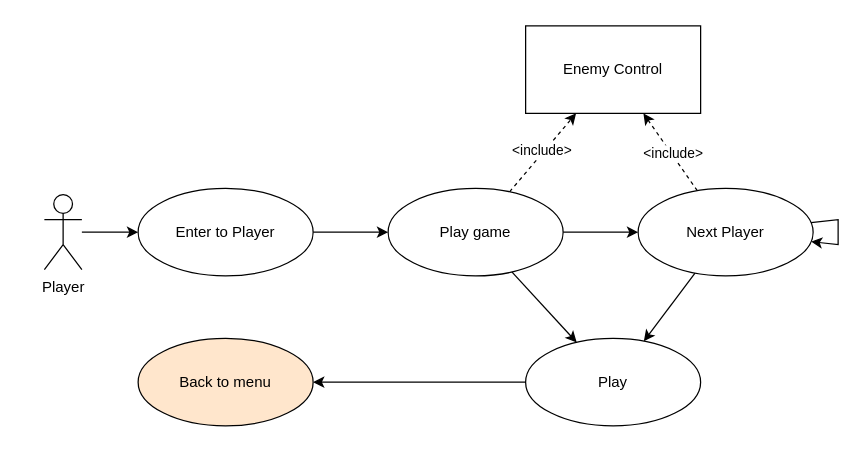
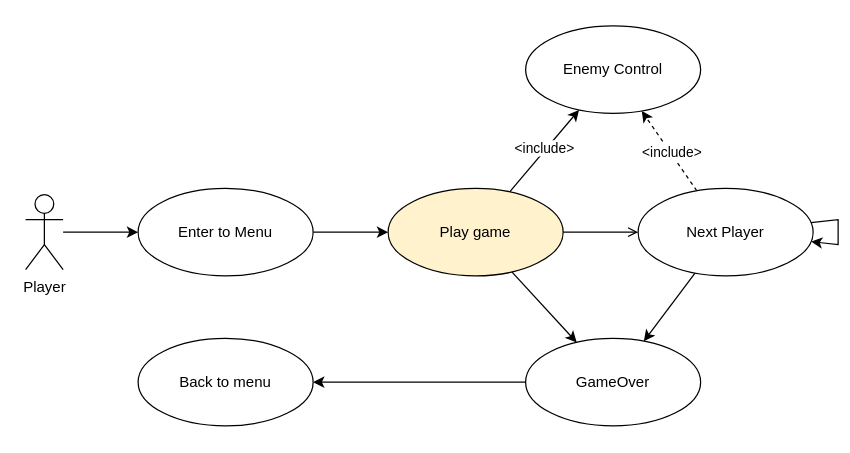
- <mxCell id="18" value="Enemy Control" style="whiteSpace=wrap;html=1;rounded=0;" parent="1" vertex="1"><mxGeometry x="420" y="20" width="140" height="70" as="geometry" /></mxCell>
+ <mxCell id="18" value="Enemy Control" style="ellipse;whiteSpace=wrap;html=1;" parent="1" vertex="1"><mxGeometry x="420" y="20" width="140" height="70" as="geometry" /></mxCell>
- <mxCell id="5" style="rounded=0;orthogonalLoop=1;jettySize=auto;html=1;dashed=1;" parent="1" source="8" target="18" edge="1"><mxGeometry relative="1" as="geometry" /></mxCell>
+ <mxCell id="5" style="rounded=0;orthogonalLoop=1;jettySize=auto;html=1;dashed=0;" parent="1" source="8" target="18" edge="1"><mxGeometry relative="1" as="geometry" /></mxCell>
- <mxCell id="3" value="Player" style="shape=umlActor;verticalLabelPosition=bottom;verticalAlign=top;html=1;" parent="1" vertex="1"><mxGeometry x="35" y="155" width="30" height="60" as="geometry" /></mxCell>
+ <mxCell id="3" value="Player" style="shape=umlActor;verticalLabelPosition=bottom;verticalAlign=top;html=1;" parent="1" vertex="1"><mxGeometry x="20" y="155" width="30" height="60" as="geometry" /></mxCell>
- <mxCell id="17" value="Enter to Player" style="ellipse;whiteSpace=wrap;html=1;" parent="1" vertex="1"><mxGeometry x="110" y="150" width="140" height="70" as="geometry" /></mxCell>
+ <mxCell id="17" value="Enter to Menu" style="ellipse;whiteSpace=wrap;html=1;" parent="1" vertex="1"><mxGeometry x="110" y="150" width="140" height="70" as="geometry" /></mxCell>
- <mxCell id="8" value="Play game" style="ellipse;whiteSpace=wrap;html=1;" parent="1" vertex="1"><mxGeometry x="310" y="150" width="140" height="70" as="geometry" /></mxCell>
+ <mxCell id="8" value="Play game" style="ellipse;whiteSpace=wrap;html=1;fillColor=#fff2cc;" parent="1" vertex="1"><mxGeometry x="310" y="150" width="140" height="70" as="geometry" /></mxCell>
- <mxCell id="4" style="edgeStyle=orthogonalEdgeStyle;rounded=0;orthogonalLoop=1;jettySize=auto;html=1;" parent="1" source="8" target="14" edge="1"><mxGeometry relative="1" as="geometry" /></mxCell>
+ <mxCell id="4" style="edgeStyle=orthogonalEdgeStyle;rounded=0;orthogonalLoop=1;jettySize=auto;html=1;endArrow=open;" parent="1" source="8" target="14" edge="1"><mxGeometry relative="1" as="geometry" /></mxCell>
- <mxCell id="15" value="Back to menu" style="ellipse;whiteSpace=wrap;html=1;fillColor=#ffe6cc;" parent="1" vertex="1"><mxGeometry x="110" y="270" width="140" height="70" as="geometry" /></mxCell>
+ <mxCell id="15" value="Back to menu" style="ellipse;whiteSpace=wrap;html=1;" parent="1" vertex="1"><mxGeometry x="110" y="270" width="140" height="70" as="geometry" /></mxCell>
- <mxCell id="10" value="Play" style="ellipse;whiteSpace=wrap;html=1;" parent="1" vertex="1"><mxGeometry x="420" y="270" width="140" height="70" as="geometry" /></mxCell>
+ <mxCell id="10" value="GameOver" style="ellipse;whiteSpace=wrap;html=1;" parent="1" vertex="1"><mxGeometry x="420" y="270" width="140" height="70" as="geometry" /></mxCell>
